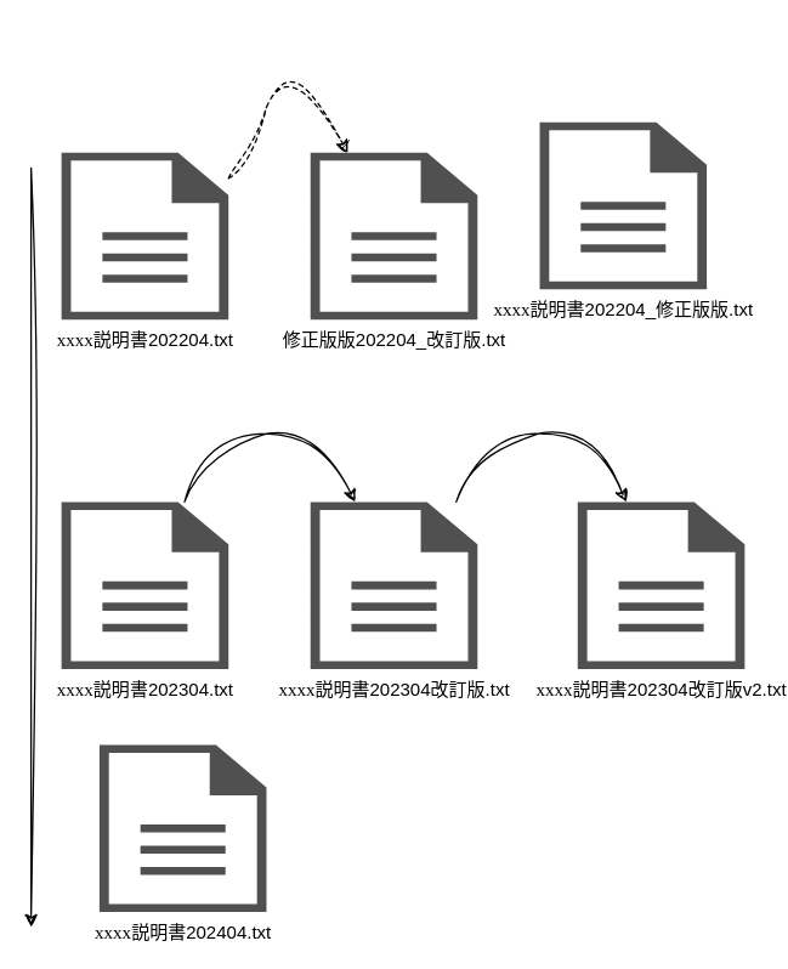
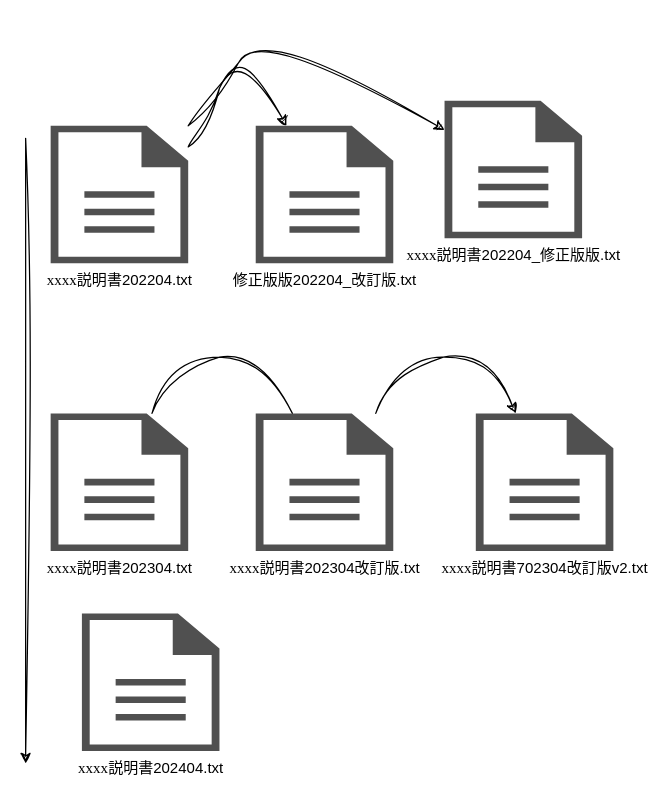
+ <mxCell id="12" value="" style="curved=1;endArrow=classic;html=1;rounded=0;sketch=1;hachureGap=4;jiggle=2;curveFitting=1;fontFamily=Architects Daughter;fontSource=https%3A%2F%2Ffonts.googleapis.com%2Fcss%3Ffamily%3DArchitects%2BDaughter;" edge="1" parent="1" source="3" target="7"><mxGeometry width="50" height="50" relative="1" as="geometry"><mxPoint x="160" y="127" as="sourcePoint" /><mxPoint x="239" y="110" as="targetPoint" /><Array as="points"><mxPoint x="170" y="80" /><mxPoint x="210" y="20" /></Array></mxGeometry></mxCell>
- <mxCell id="11" value="" style="curved=1;endArrow=classic;html=1;rounded=0;sketch=1;hachureGap=4;jiggle=2;curveFitting=1;fontFamily=Architects Daughter;fontSource=https%3A%2F%2Ffonts.googleapis.com%2Fcss%3Ffamily%3DArchitects%2BDaughter;dashed=1;" edge="1" parent="1" source="3" target="6"><mxGeometry width="50" height="50" relative="1" as="geometry"><mxPoint x="110" y="110" as="sourcePoint" /><mxPoint x="160" y="60" as="targetPoint" /><Array as="points"><mxPoint x="160" y="110" /><mxPoint x="190" y="30" /></Array></mxGeometry></mxCell>
+ <mxCell id="11" value="" style="curved=1;endArrow=classic;html=1;rounded=0;sketch=1;hachureGap=4;jiggle=2;curveFitting=1;fontFamily=Architects Daughter;fontSource=https%3A%2F%2Ffonts.googleapis.com%2Fcss%3Ffamily%3DArchitects%2BDaughter;" edge="1" parent="1" source="3" target="6"><mxGeometry width="50" height="50" relative="1" as="geometry"><mxPoint x="110" y="110" as="sourcePoint" /><mxPoint x="160" y="60" as="targetPoint" /><Array as="points"><mxPoint x="160" y="110" /><mxPoint x="190" y="30" /></Array></mxGeometry></mxCell>
- <mxCell id="2" value="" style="curved=1;endArrow=classic;html=1;rounded=0;sketch=1;hachureGap=4;jiggle=2;curveFitting=1;fontFamily=Architects Daughter;fontSource=https%3A%2F%2Ffonts.googleapis.com%2Fcss%3Ffamily%3DArchitects%2BDaughter;" edge="1" parent="1" source="4" target="8"><mxGeometry width="50" height="50" relative="1" as="geometry"><mxPoint x="230" y="470" as="sourcePoint" /><mxPoint x="460" y="492" as="targetPoint" /><Array as="points"><mxPoint x="140" y="290" /><mxPoint x="210" y="280" /></Array></mxGeometry></mxCell>
+ <mxCell id="2" value="" style="curved=1;endArrow=none;html=1;rounded=0;sketch=1;hachureGap=4;jiggle=2;curveFitting=1;fontFamily=Architects Daughter;fontSource=https%3A%2F%2Ffonts.googleapis.com%2Fcss%3Ffamily%3DArchitects%2BDaughter;" edge="1" parent="1" source="4" target="8"><mxGeometry width="50" height="50" relative="1" as="geometry"><mxPoint x="230" y="470" as="sourcePoint" /><mxPoint x="460" y="492" as="targetPoint" /><Array as="points"><mxPoint x="140" y="290" /><mxPoint x="210" y="280" /></Array></mxGeometry></mxCell>
- <mxCell id="9" value="xxxx説明書&lt;font face=&quot;Helvetica&quot;&gt;202304改訂版v2&lt;/font&gt;&lt;span style=&quot;font-family: Helvetica; background-color: initial;&quot;&gt;.txt&lt;/span&gt;&lt;div&gt;&lt;div&gt;&lt;font face=&quot;Helvetica&quot;&gt;&lt;br&gt;&lt;/font&gt;&lt;/div&gt;&lt;/div&gt;" style="sketch=0;pointerEvents=1;shadow=0;dashed=0;html=1;strokeColor=none;fillColor=#505050;labelPosition=center;verticalLabelPosition=bottom;verticalAlign=top;outlineConnect=0;align=center;shape=mxgraph.office.concepts.document;hachureGap=4;jiggle=2;curveFitting=1;fontFamily=Architects Daughter;fontSource=https%3A%2F%2Ffonts.googleapis.com%2Fcss%3Ffamily%3DArchitects%2BDaughter;" vertex="1" parent="1"><mxGeometry x="380" y="330" width="110" height="110" as="geometry" /></mxCell>
+ <mxCell id="9" value="xxxx説明書&lt;font face=&quot;Helvetica&quot;&gt;702304改訂版v2&lt;/font&gt;&lt;span style=&quot;font-family: Helvetica; background-color: initial;&quot;&gt;.txt&lt;/span&gt;&lt;div&gt;&lt;div&gt;&lt;font face=&quot;Helvetica&quot;&gt;&lt;br&gt;&lt;/font&gt;&lt;/div&gt;&lt;/div&gt;" style="sketch=0;pointerEvents=1;shadow=0;dashed=0;html=1;strokeColor=none;fillColor=#505050;labelPosition=center;verticalLabelPosition=bottom;verticalAlign=top;outlineConnect=0;align=center;shape=mxgraph.office.concepts.document;hachureGap=4;jiggle=2;curveFitting=1;fontFamily=Architects Daughter;fontSource=https%3A%2F%2Ffonts.googleapis.com%2Fcss%3Ffamily%3DArchitects%2BDaughter;" vertex="1" parent="1"><mxGeometry x="380" y="330" width="110" height="110" as="geometry" /></mxCell>
